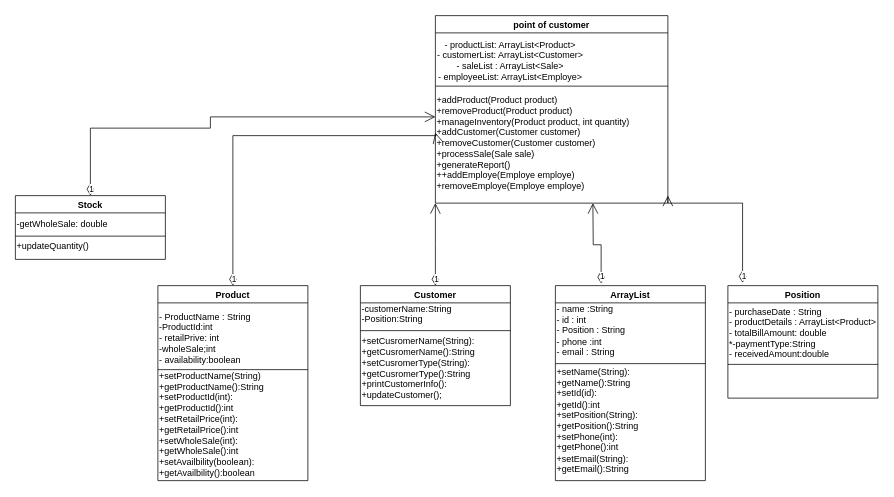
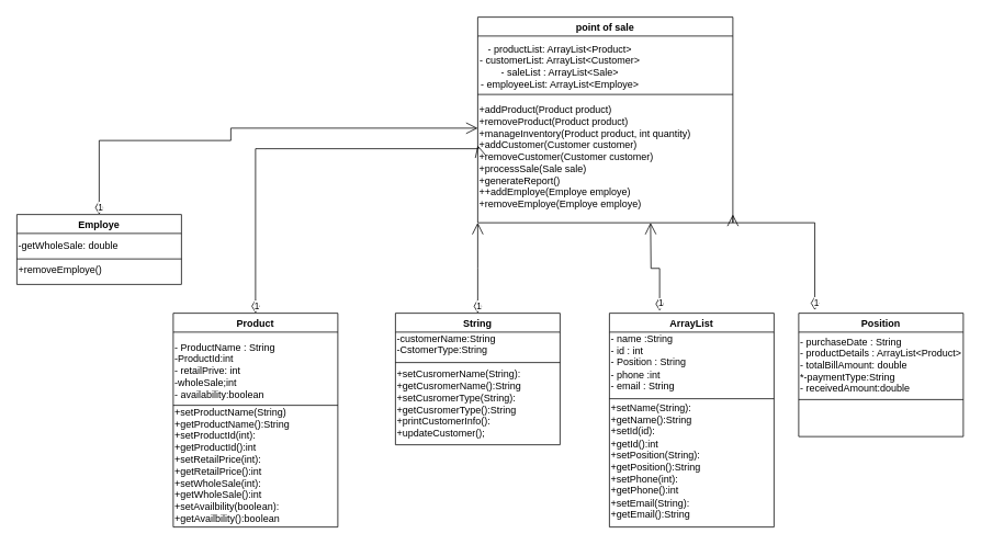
- <mxCell id="2" value="point of customer" style="swimlane;strokeColor=default;" vertex="1" parent="1"><mxGeometry x="580" y="20" width="310" height="250" as="geometry"><mxRectangle x="330" y="50" width="90" height="30" as="alternateBounds" /></mxGeometry></mxCell>
+ <mxCell id="2" value="point of sale" style="swimlane;strokeColor=default;" vertex="1" parent="1"><mxGeometry x="580" y="20" width="310" height="250" as="geometry"><mxRectangle x="330" y="50" width="90" height="30" as="alternateBounds" /></mxGeometry></mxCell>
- <mxCell id="21" value="Stock" style="swimlane;" vertex="1" parent="1"><mxGeometry x="20" y="260" width="200" height="85" as="geometry" /></mxCell>
+ <mxCell id="21" value="Employe" style="swimlane;" vertex="1" parent="1"><mxGeometry x="20" y="260" width="200" height="85" as="geometry" /></mxCell>
- <mxCell id="24" value="+updateQuantity()&lt;div&gt;&lt;br&gt;&lt;/div&gt;" style="text;strokeColor=none;align=left;fillColor=none;html=1;verticalAlign=middle;whiteSpace=wrap;rounded=0;" vertex="1" parent="21"><mxGeometry y="58" width="200" height="32" as="geometry" /></mxCell>
+ <mxCell id="24" value="+removeEmploye()&lt;div&gt;&lt;br&gt;&lt;/div&gt;" style="text;strokeColor=none;align=left;fillColor=none;html=1;verticalAlign=middle;whiteSpace=wrap;rounded=0;" vertex="1" parent="21"><mxGeometry y="58" width="200" height="32" as="geometry" /></mxCell>
- <mxCell id="10" value="Customer" style="swimlane;" vertex="1" parent="1"><mxGeometry x="480" y="380" width="200" height="160" as="geometry" /></mxCell>
+ <mxCell id="10" value="String" style="swimlane;" vertex="1" parent="1"><mxGeometry x="480" y="380" width="200" height="160" as="geometry" /></mxCell>
- <mxCell id="11" value="-customerName:String&lt;div&gt;-Position:String&lt;/div&gt;&lt;div&gt;&lt;br&gt;&lt;/div&gt;" style="text;strokeColor=none;align=left;fillColor=none;html=1;verticalAlign=middle;whiteSpace=wrap;rounded=0;" vertex="1" parent="10"><mxGeometry y="30" width="200" height="30" as="geometry" /></mxCell>
+ <mxCell id="11" value="-customerName:String&lt;div&gt;-CstomerType:String&lt;/div&gt;&lt;div&gt;&lt;br&gt;&lt;/div&gt;" style="text;strokeColor=none;align=left;fillColor=none;html=1;verticalAlign=middle;whiteSpace=wrap;rounded=0;" vertex="1" parent="10"><mxGeometry y="30" width="200" height="30" as="geometry" /></mxCell>
